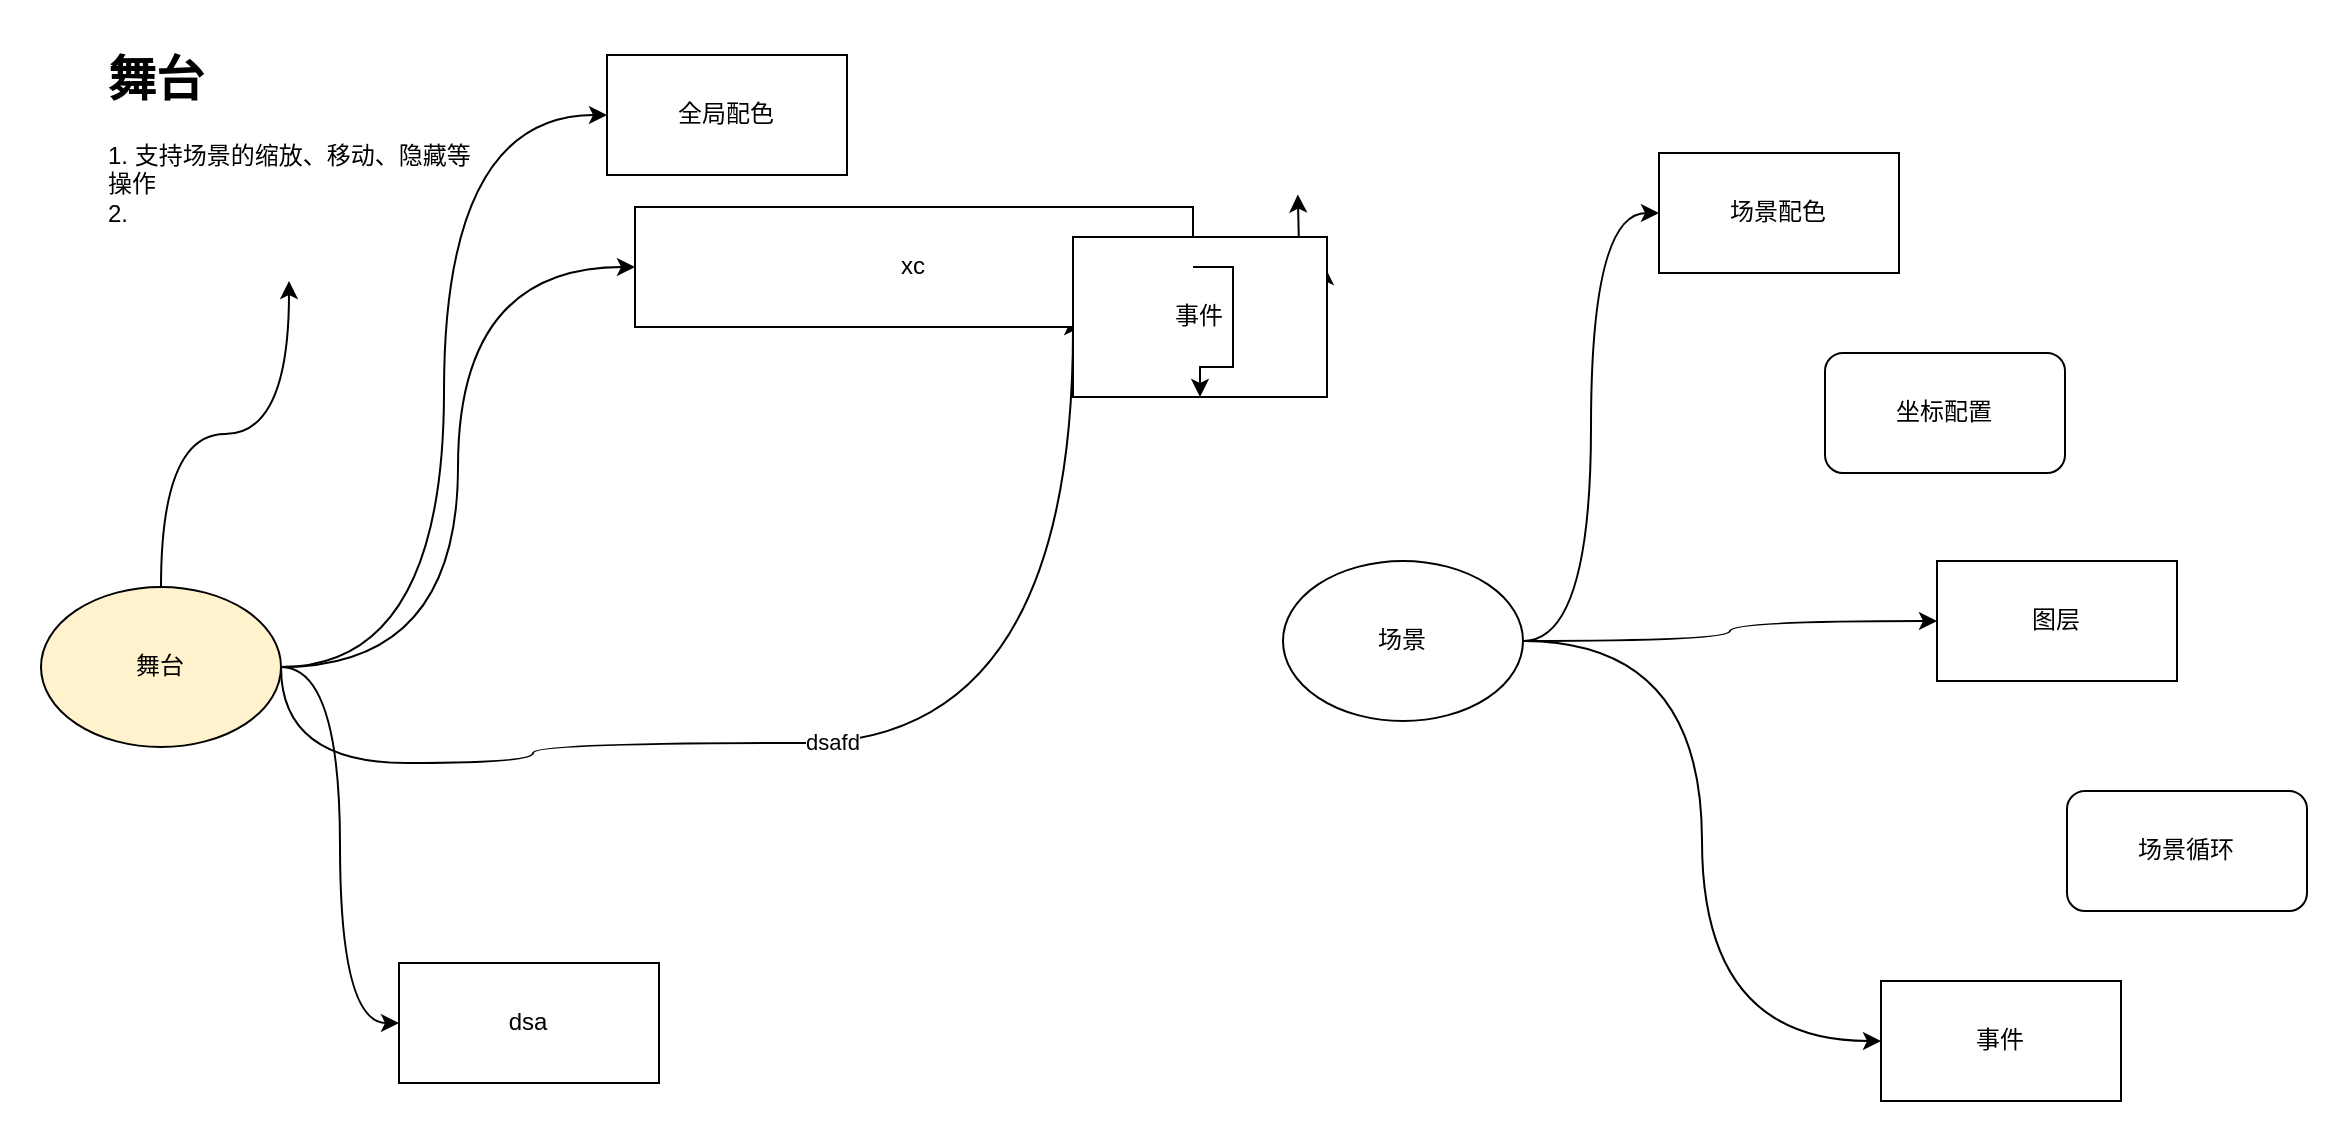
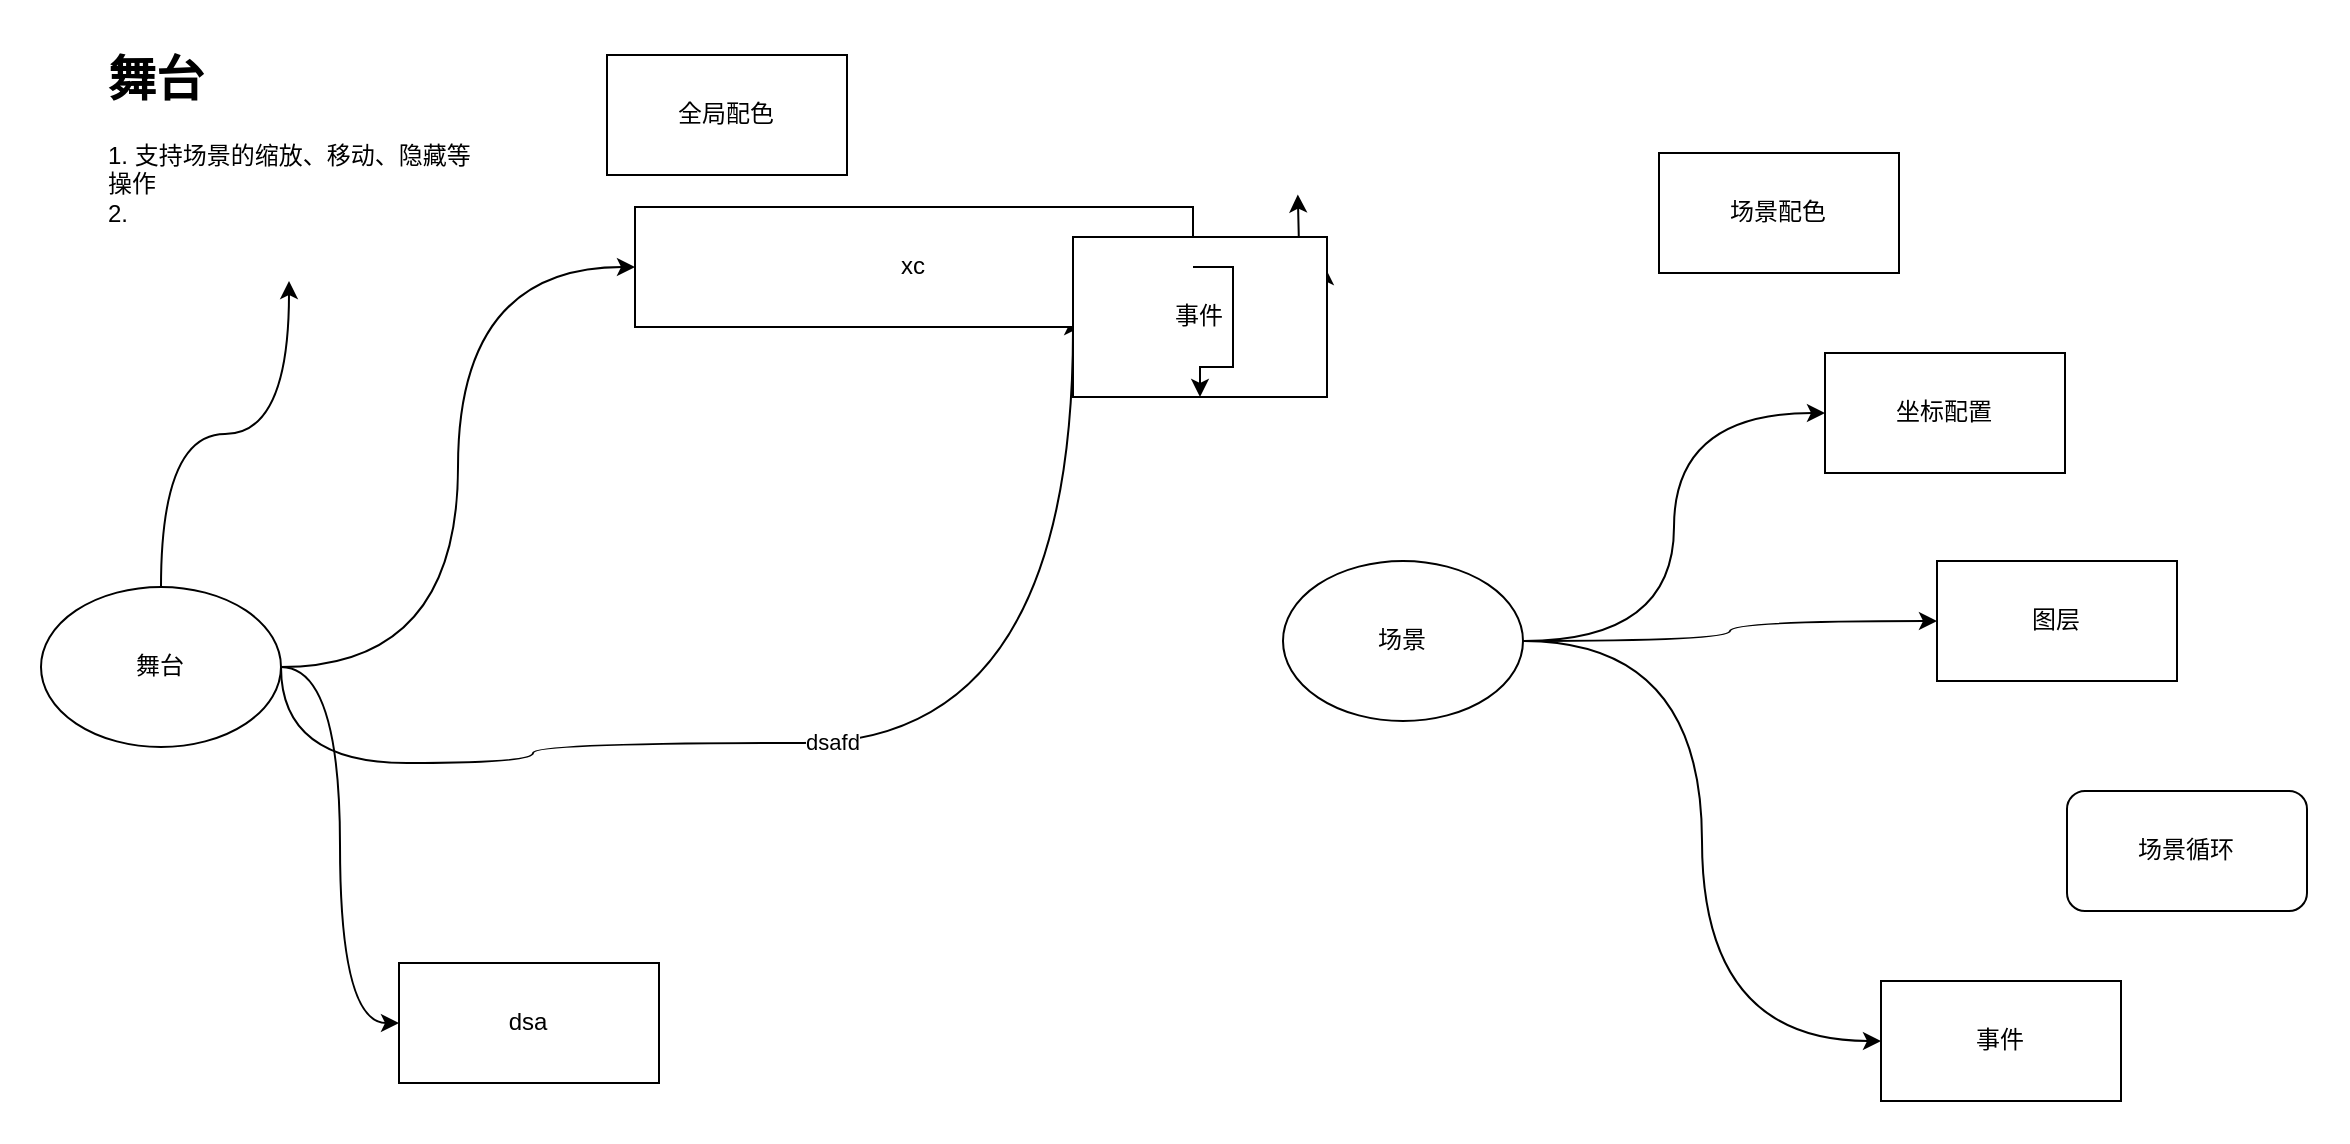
- <mxCell id="2" style="edgeStyle=orthogonalEdgeStyle;rounded=0;orthogonalLoop=1;jettySize=auto;html=1;exitX=1;exitY=0.5;exitDx=0;exitDy=0;entryX=0;entryY=0.5;entryDx=0;entryDy=0;curved=1;" parent="1" source="7" target="8" edge="1"><mxGeometry relative="1" as="geometry" /></mxCell>
- <mxCell id="19" value="坐标配置" style="whiteSpace=wrap;html=1;rounded=1;" parent="1" vertex="1"><mxGeometry x="912" y="176" width="120" height="60" as="geometry" /></mxCell>
+ <mxCell id="19" value="坐标配置" style="rounded=0;whiteSpace=wrap;html=1;" parent="1" vertex="1"><mxGeometry x="912" y="176" width="120" height="60" as="geometry" /></mxCell>
- <mxCell id="13" style="edgeStyle=orthogonalEdgeStyle;rounded=0;orthogonalLoop=1;jettySize=auto;html=1;exitX=1;exitY=0.5;exitDx=0;exitDy=0;entryX=0;entryY=0.5;entryDx=0;entryDy=0;curved=1;" parent="1" source="17" target="18" edge="1"><mxGeometry relative="1" as="geometry" /></mxCell>
+ <mxCell id="15" style="edgeStyle=orthogonalEdgeStyle;curved=1;rounded=0;orthogonalLoop=1;jettySize=auto;html=1;exitX=1;exitY=0.5;exitDx=0;exitDy=0;entryX=0;entryY=0.5;entryDx=0;entryDy=0;" parent="1" source="17" target="19" edge="1"><mxGeometry relative="1" as="geometry" /></mxCell>
- <mxCell id="7" value="舞台" style="ellipse;whiteSpace=wrap;html=1;fillColor=#fff2cc;" parent="1" vertex="1"><mxGeometry x="20" y="293" width="120" height="80" as="geometry" /></mxCell>
+ <mxCell id="7" value="舞台" style="ellipse;whiteSpace=wrap;html=1;" parent="1" vertex="1"><mxGeometry x="20" y="293" width="120" height="80" as="geometry" /></mxCell>
